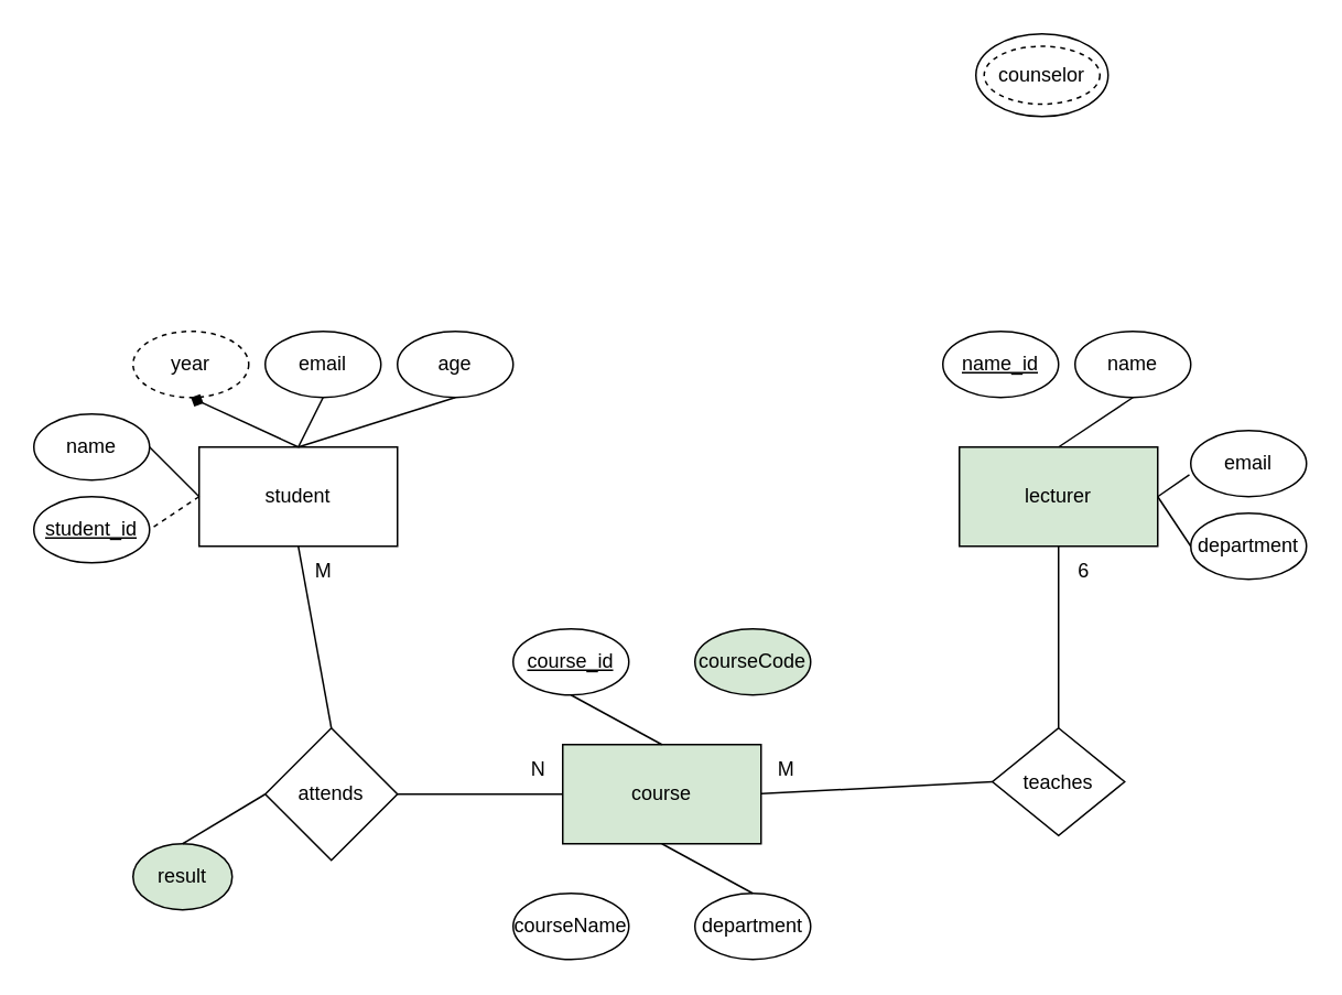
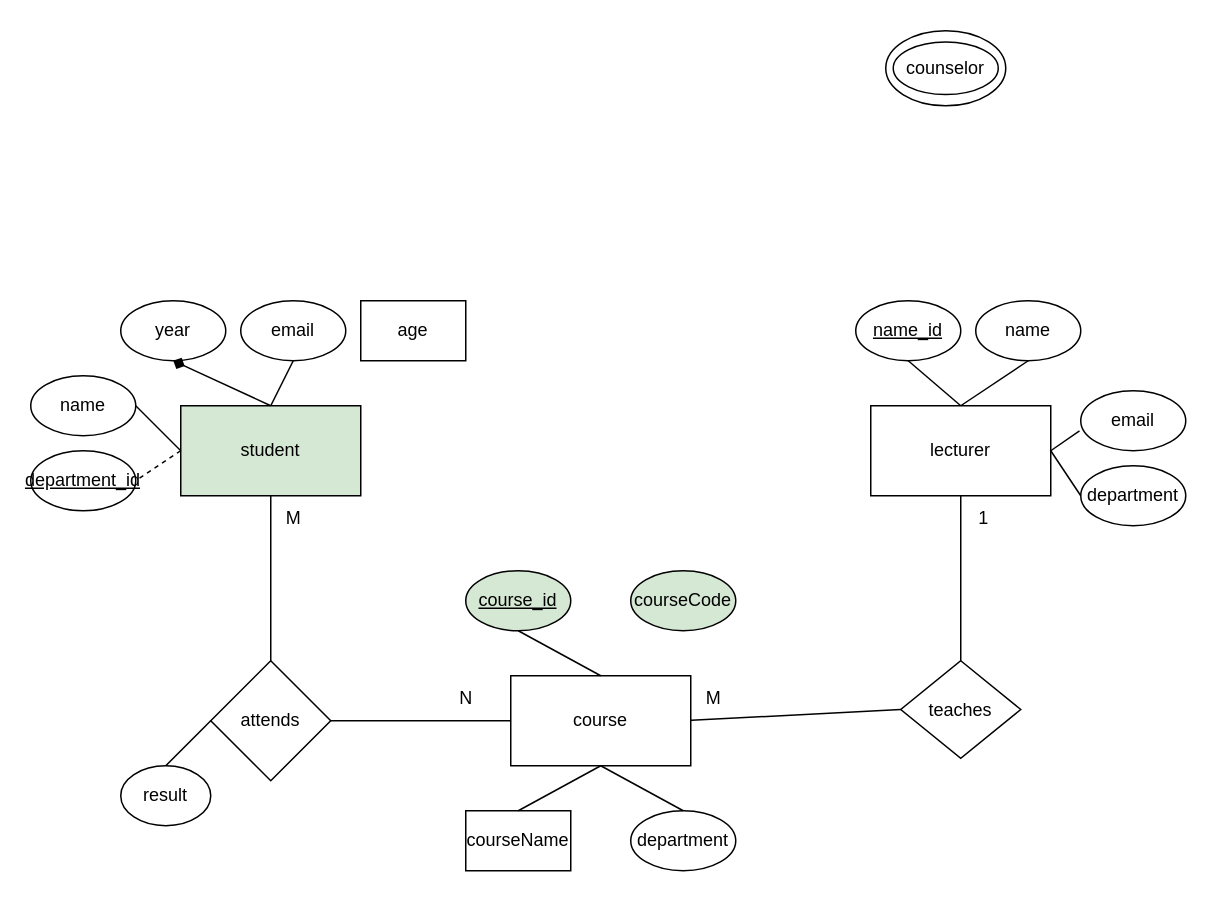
- <mxCell id="13" value="counselor" style="ellipse;whiteSpace=wrap;html=1;dashed=1;" vertex="1" parent="1"><mxGeometry x="595" y="27.5" width="70" height="35" as="geometry" /></mxCell>
+ <mxCell id="13" value="counselor" style="ellipse;whiteSpace=wrap;html=1;" vertex="1" parent="1"><mxGeometry x="595" y="27.5" width="70" height="35" as="geometry" /></mxCell>
- <mxCell id="21" value="year" style="ellipse;whiteSpace=wrap;html=1;dashed=1;" vertex="1" parent="1"><mxGeometry x="80" y="200" width="70" height="40" as="geometry" /></mxCell>
+ <mxCell id="21" value="year" style="ellipse;whiteSpace=wrap;html=1;" vertex="1" parent="1"><mxGeometry x="80" y="200" width="70" height="40" as="geometry" /></mxCell>
- <mxCell id="23" value="age" style="ellipse;whiteSpace=wrap;html=1;" vertex="1" parent="1"><mxGeometry x="240" y="200" width="70" height="40" as="geometry" /></mxCell>
+ <mxCell id="23" value="age" style="whiteSpace=wrap;html=1;rounded=0;" vertex="1" parent="1"><mxGeometry x="240" y="200" width="70" height="40" as="geometry" /></mxCell>
+ <mxCell id="41" value="" style="endArrow=none;html=1;rounded=0;entryX=0.5;entryY=1;entryDx=0;entryDy=0;exitX=0.5;exitY=0;exitDx=0;exitDy=0;" edge="1" parent="1" source="16" target="24"><mxGeometry width="50" height="50" relative="1" as="geometry"><mxPoint x="470" y="490" as="sourcePoint" /><mxPoint x="520" y="440" as="targetPoint" /></mxGeometry></mxCell>
- <mxCell id="40" value="" style="endArrow=none;html=1;rounded=0;entryX=0.5;entryY=1;entryDx=0;entryDy=0;exitX=0.5;exitY=0;exitDx=0;exitDy=0;" edge="1" parent="1" source="14" target="23"><mxGeometry width="50" height="50" relative="1" as="geometry"><mxPoint x="190" y="280" as="sourcePoint" /><mxPoint x="205" y="250" as="targetPoint" /></mxGeometry></mxCell>
- <mxCell id="14" value="student" style="rounded=0;whiteSpace=wrap;html=1;" vertex="1" parent="1"><mxGeometry x="120" y="270" width="120" height="60" as="geometry" /></mxCell>
+ <mxCell id="14" value="student" style="rounded=0;whiteSpace=wrap;html=1;fillColor=#d5e8d4;" vertex="1" parent="1"><mxGeometry x="120" y="270" width="120" height="60" as="geometry" /></mxCell>
- <mxCell id="16" value="lecturer" style="rounded=0;whiteSpace=wrap;html=1;fillColor=#d5e8d4;" vertex="1" parent="1"><mxGeometry x="580" y="270" width="120" height="60" as="geometry" /></mxCell>
+ <mxCell id="16" value="lecturer" style="rounded=0;whiteSpace=wrap;html=1;" vertex="1" parent="1"><mxGeometry x="580" y="270" width="120" height="60" as="geometry" /></mxCell>
- <mxCell id="19" value="&lt;u&gt;student_id&lt;/u&gt;" style="ellipse;whiteSpace=wrap;html=1;" vertex="1" parent="1"><mxGeometry x="20" y="300" width="70" height="40" as="geometry" /></mxCell>
+ <mxCell id="19" value="&lt;u&gt;department_id&lt;/u&gt;" style="ellipse;whiteSpace=wrap;html=1;" vertex="1" parent="1"><mxGeometry x="20" y="300" width="70" height="40" as="geometry" /></mxCell>
- <mxCell id="11" value="6" style="text;html=1;align=center;verticalAlign=middle;resizable=0;points=[];autosize=1;strokeColor=none;fillColor=none;" vertex="1" parent="1"><mxGeometry x="640" y="330" width="30" height="30" as="geometry" /></mxCell>
+ <mxCell id="11" value="1" style="text;html=1;align=center;verticalAlign=middle;resizable=0;points=[];autosize=1;strokeColor=none;fillColor=none;" vertex="1" parent="1"><mxGeometry x="640" y="330" width="30" height="30" as="geometry" /></mxCell>
- <mxCell id="28" value="&lt;u&gt;course_id&lt;/u&gt;" style="ellipse;whiteSpace=wrap;html=1;" vertex="1" parent="1"><mxGeometry x="310" y="380" width="70" height="40" as="geometry" /></mxCell>
+ <mxCell id="28" value="&lt;u&gt;course_id&lt;/u&gt;" style="ellipse;whiteSpace=wrap;html=1;fillColor=#d5e8d4;" vertex="1" parent="1"><mxGeometry x="310" y="380" width="70" height="40" as="geometry" /></mxCell>
- <mxCell id="9" value="N" style="text;html=1;align=center;verticalAlign=middle;resizable=0;points=[];autosize=1;strokeColor=none;fillColor=none;" vertex="1" parent="1"><mxGeometry x="310" y="450" width="30" height="30" as="geometry" /></mxCell>
+ <mxCell id="9" value="N" style="text;html=1;align=center;verticalAlign=middle;resizable=0;points=[];autosize=1;strokeColor=none;fillColor=none;" vertex="1" parent="1"><mxGeometry x="295" y="450" width="30" height="30" as="geometry" /></mxCell>
- <mxCell id="7" value="attends" style="rhombus;whiteSpace=wrap;html=1;" vertex="1" parent="1"><mxGeometry x="160" y="440" width="80" height="80" as="geometry" /></mxCell>
+ <mxCell id="7" value="attends" style="rhombus;whiteSpace=wrap;html=1;" vertex="1" parent="1"><mxGeometry x="140" y="440" width="80" height="80" as="geometry" /></mxCell>
- <mxCell id="15" value="course" style="rounded=0;whiteSpace=wrap;html=1;fillColor=#d5e8d4;" vertex="1" parent="1"><mxGeometry x="340" y="450" width="120" height="60" as="geometry" /></mxCell>
+ <mxCell id="15" value="course" style="rounded=0;whiteSpace=wrap;html=1;" vertex="1" parent="1"><mxGeometry x="340" y="450" width="120" height="60" as="geometry" /></mxCell>
+ <mxCell id="34" value="" style="endArrow=none;html=1;rounded=0;entryX=0.5;entryY=1;entryDx=0;entryDy=0;exitX=0.5;exitY=0;exitDx=0;exitDy=0;" edge="1" parent="1" source="29" target="15"><mxGeometry width="50" height="50" relative="1" as="geometry"><mxPoint x="420" y="470" as="sourcePoint" /><mxPoint x="475" y="440" as="targetPoint" /></mxGeometry></mxCell>
- <mxCell id="17" value="result" style="ellipse;whiteSpace=wrap;html=1;fillColor=#d5e8d4;" vertex="1" parent="1"><mxGeometry x="80" y="510" width="60" height="40" as="geometry" /></mxCell>
+ <mxCell id="17" value="result" style="ellipse;whiteSpace=wrap;html=1;" vertex="1" parent="1"><mxGeometry x="80" y="510" width="60" height="40" as="geometry" /></mxCell>
- <mxCell id="29" value="courseName" style="ellipse;whiteSpace=wrap;html=1;" vertex="1" parent="1"><mxGeometry x="310" y="540" width="70" height="40" as="geometry" /></mxCell>
+ <mxCell id="29" value="courseName" style="whiteSpace=wrap;html=1;rounded=0;" vertex="1" parent="1"><mxGeometry x="310" y="540" width="70" height="40" as="geometry" /></mxCell>
